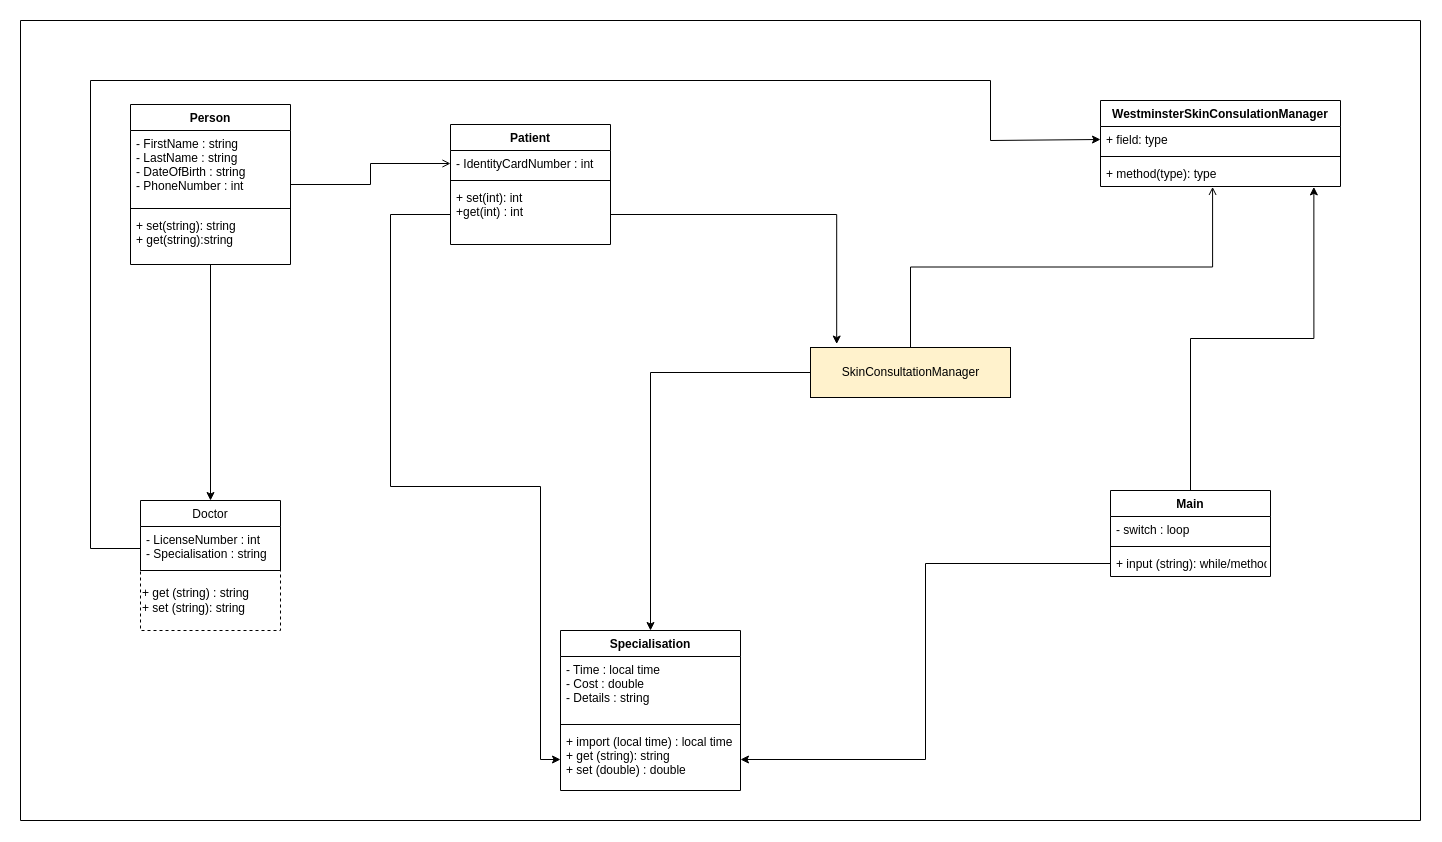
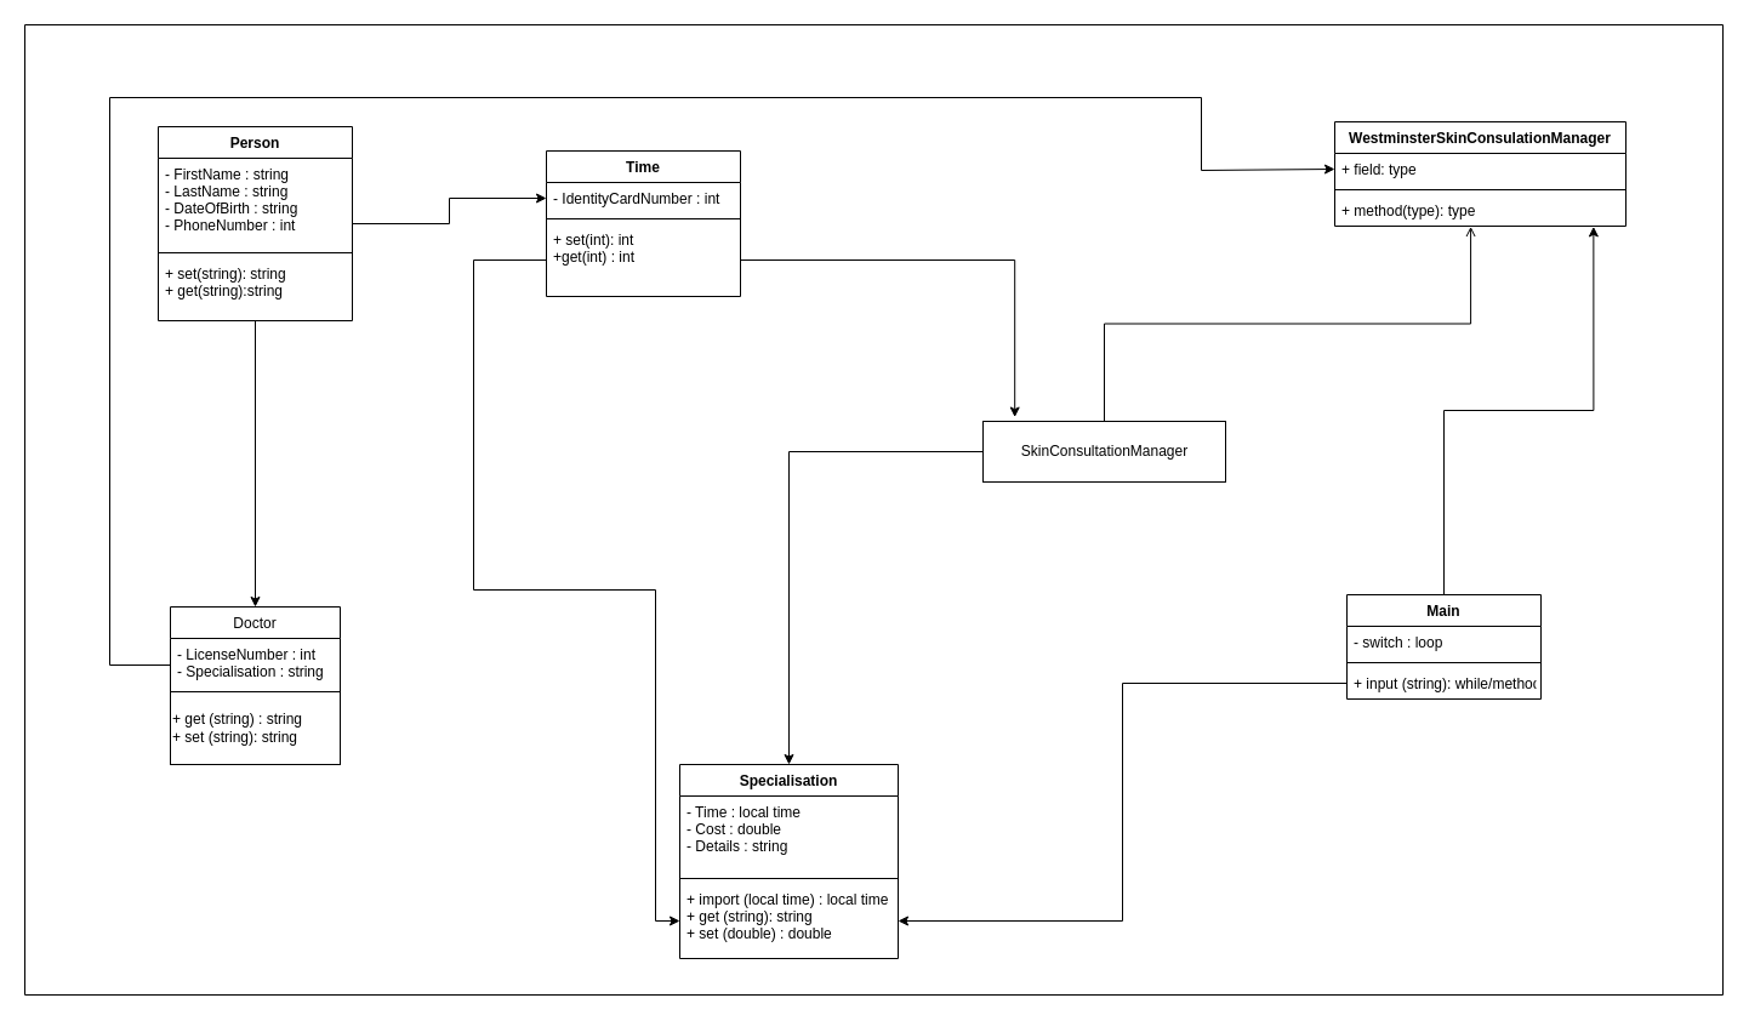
- <mxCell id="2" value="Patient" style="swimlane;fontStyle=1;align=center;verticalAlign=top;childLayout=stackLayout;horizontal=1;startSize=26;horizontalStack=0;resizeParent=1;resizeParentMax=0;resizeLast=0;collapsible=1;marginBottom=0;" vertex="1" parent="1"><mxGeometry x="450" y="124" width="160" height="120" as="geometry" /></mxCell>
+ <mxCell id="2" value="Time" style="swimlane;fontStyle=1;align=center;verticalAlign=top;childLayout=stackLayout;horizontal=1;startSize=26;horizontalStack=0;resizeParent=1;resizeParentMax=0;resizeLast=0;collapsible=1;marginBottom=0;" vertex="1" parent="1"><mxGeometry x="450" y="124" width="160" height="120" as="geometry" /></mxCell>
- <mxCell id="9" style="edgeStyle=orthogonalEdgeStyle;rounded=0;orthogonalLoop=1;jettySize=auto;html=1;entryX=0;entryY=0.5;entryDx=0;entryDy=0;endArrow=open;" edge="1" parent="1" source="10" target="3"><mxGeometry relative="1" as="geometry" /></mxCell>
+ <mxCell id="9" style="edgeStyle=orthogonalEdgeStyle;rounded=0;orthogonalLoop=1;jettySize=auto;html=1;entryX=0;entryY=0.5;entryDx=0;entryDy=0;" edge="1" parent="1" source="10" target="3"><mxGeometry relative="1" as="geometry" /></mxCell>
- <mxCell id="16" value="SkinConsultationManager" style="html=1;fillColor=#fff2cc;" vertex="1" parent="1"><mxGeometry x="810" y="347" width="200" height="50" as="geometry" /></mxCell>
+ <mxCell id="16" value="SkinConsultationManager" style="html=1;" vertex="1" parent="1"><mxGeometry x="810" y="347" width="200" height="50" as="geometry" /></mxCell>
- <mxCell id="30" value="+ get (string) : string&lt;br&gt;+ set (string): string" style="html=1;labelBorderColor=none;fillColor=none;align=left;dashed=1;" vertex="1" parent="1"><mxGeometry x="140" y="570" width="140" height="60" as="geometry" /></mxCell>
+ <mxCell id="30" value="+ get (string) : string&lt;br&gt;+ set (string): string" style="html=1;labelBorderColor=none;fillColor=none;align=left;" vertex="1" parent="1"><mxGeometry x="140" y="570" width="140" height="60" as="geometry" /></mxCell>
